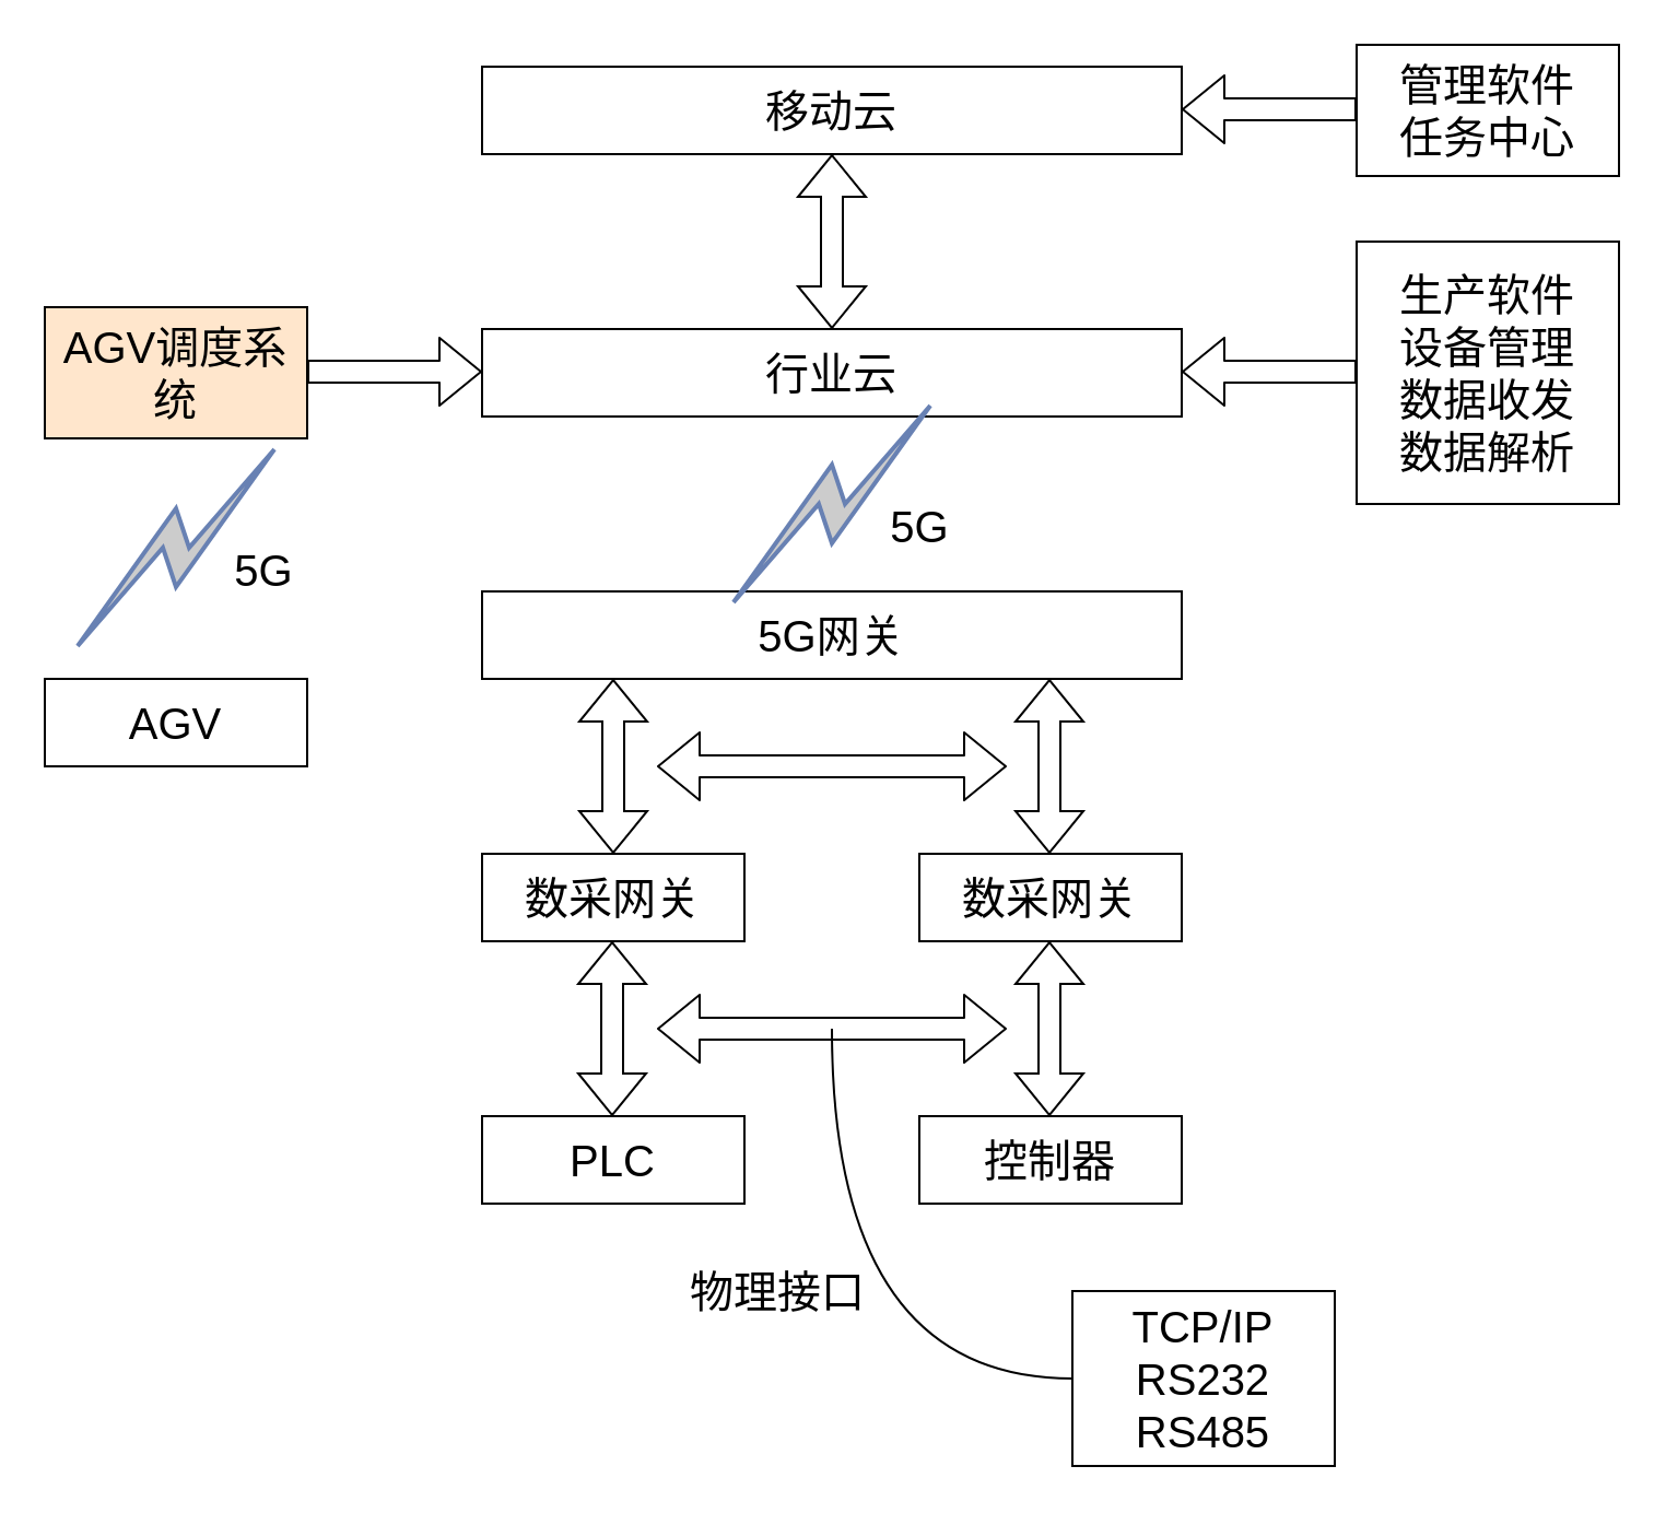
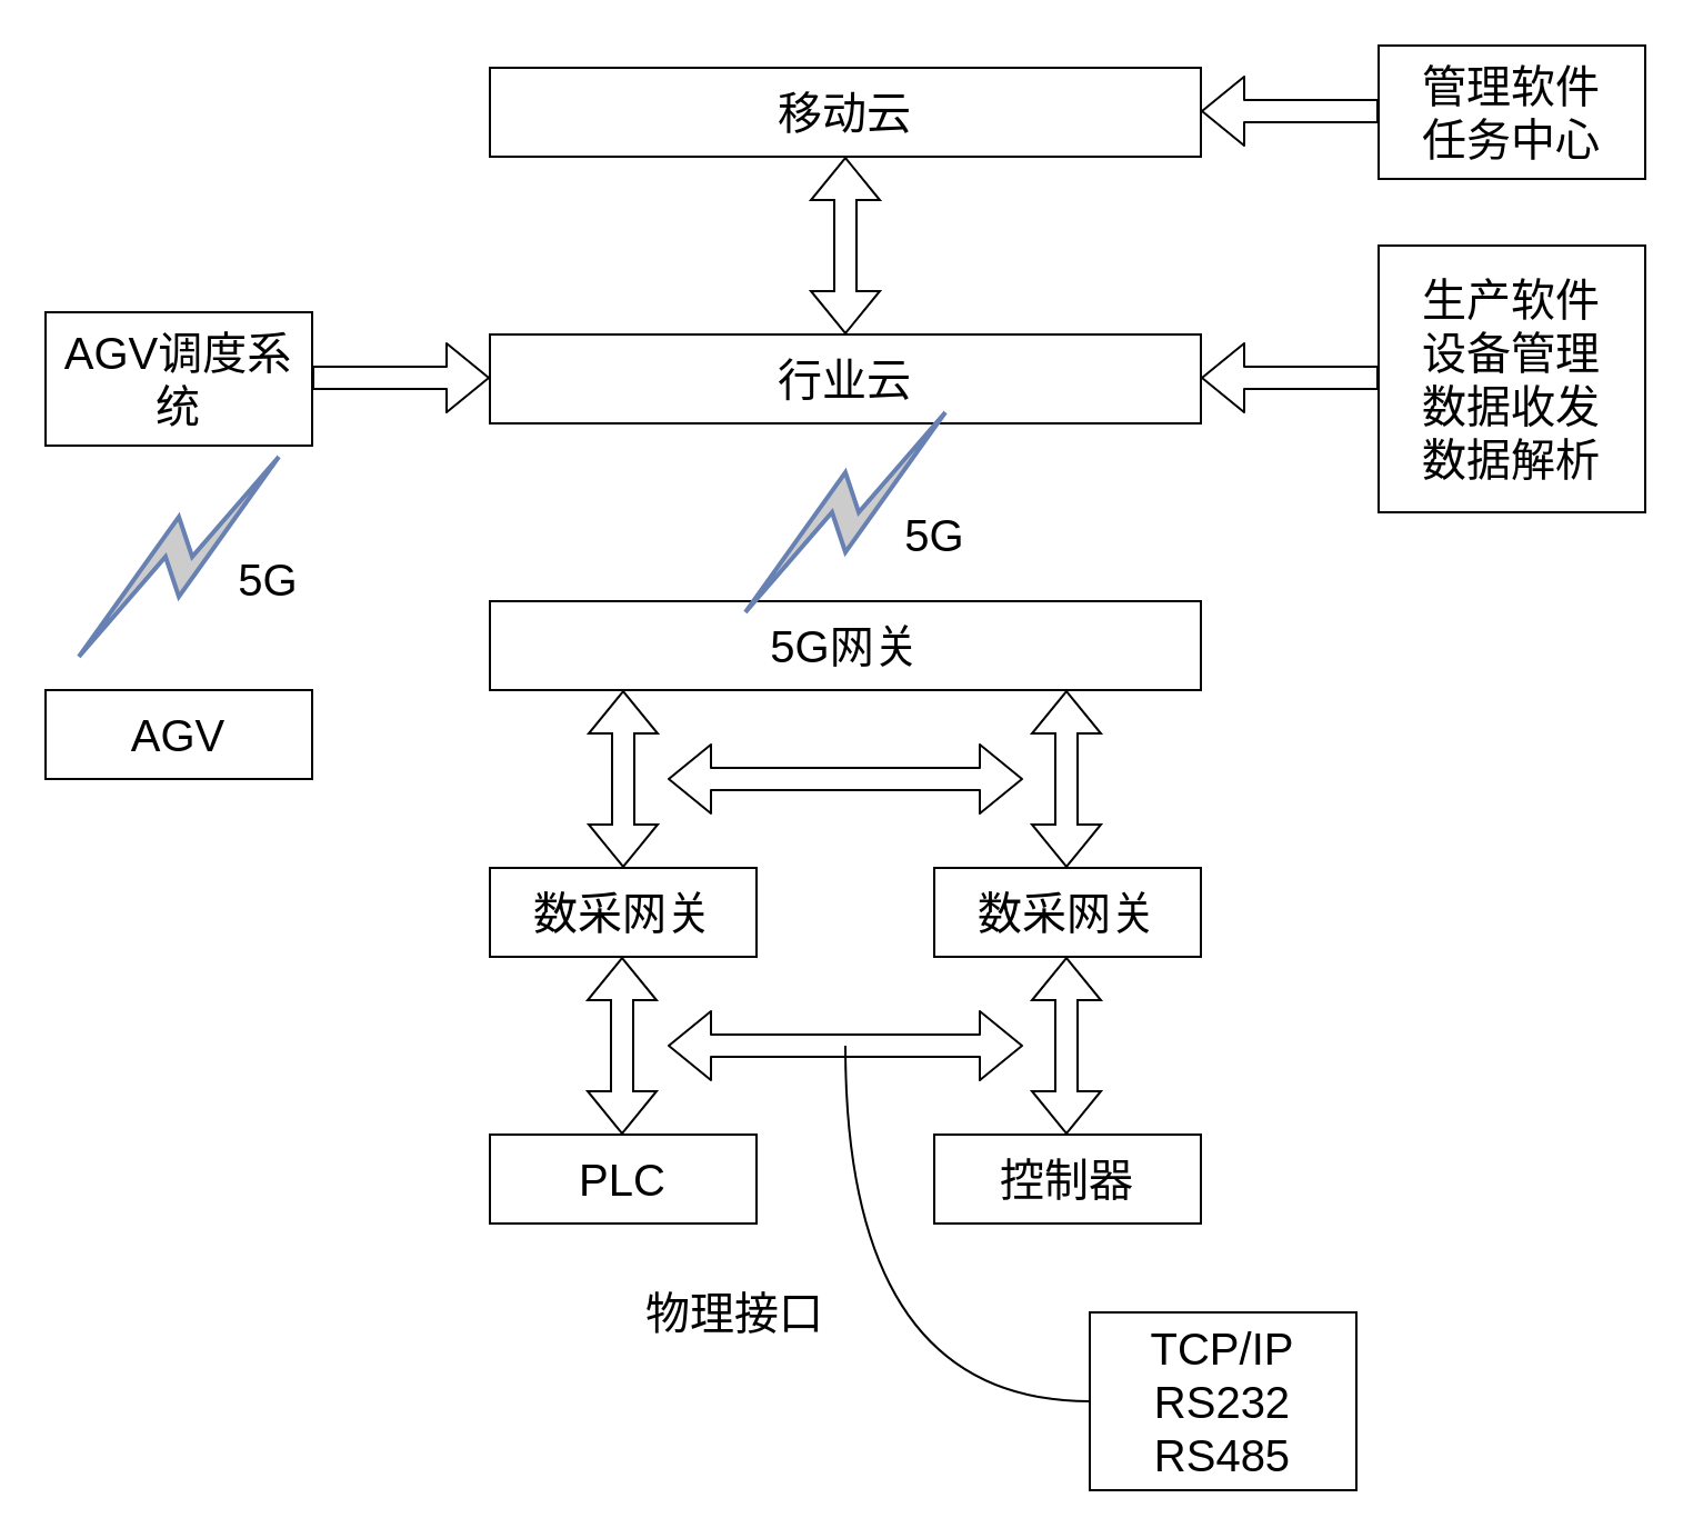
- <mxCell id="26" value="&lt;font style=&quot;font-size: 20px&quot;&gt;AGV调度系统&lt;br&gt;&lt;/font&gt;" style="rounded=0;whiteSpace=wrap;html=1;fillColor=#ffe6cc;" vertex="1" parent="1"><mxGeometry x="20" y="140" width="120" height="60" as="geometry" /></mxCell>
+ <mxCell id="26" value="&lt;font style=&quot;font-size: 20px&quot;&gt;AGV调度系统&lt;br&gt;&lt;/font&gt;" style="rounded=0;whiteSpace=wrap;html=1;" vertex="1" parent="1"><mxGeometry x="20" y="140" width="120" height="60" as="geometry" /></mxCell>
- <mxCell id="11" value="&lt;font style=&quot;font-size: 20px&quot;&gt;物理接口&lt;/font&gt;" style="text;html=1;align=center;verticalAlign=middle;resizable=0;points=[];autosize=1;" vertex="1" parent="1"><mxGeometry x="305" y="580" width="100" height="20" as="geometry" /></mxCell>
+ <mxCell id="11" value="&lt;font style=&quot;font-size: 20px&quot;&gt;物理接口&lt;/font&gt;" style="text;html=1;align=center;verticalAlign=middle;resizable=0;points=[];autosize=1;" vertex="1" parent="1"><mxGeometry x="280" y="580" width="100" height="20" as="geometry" /></mxCell>
